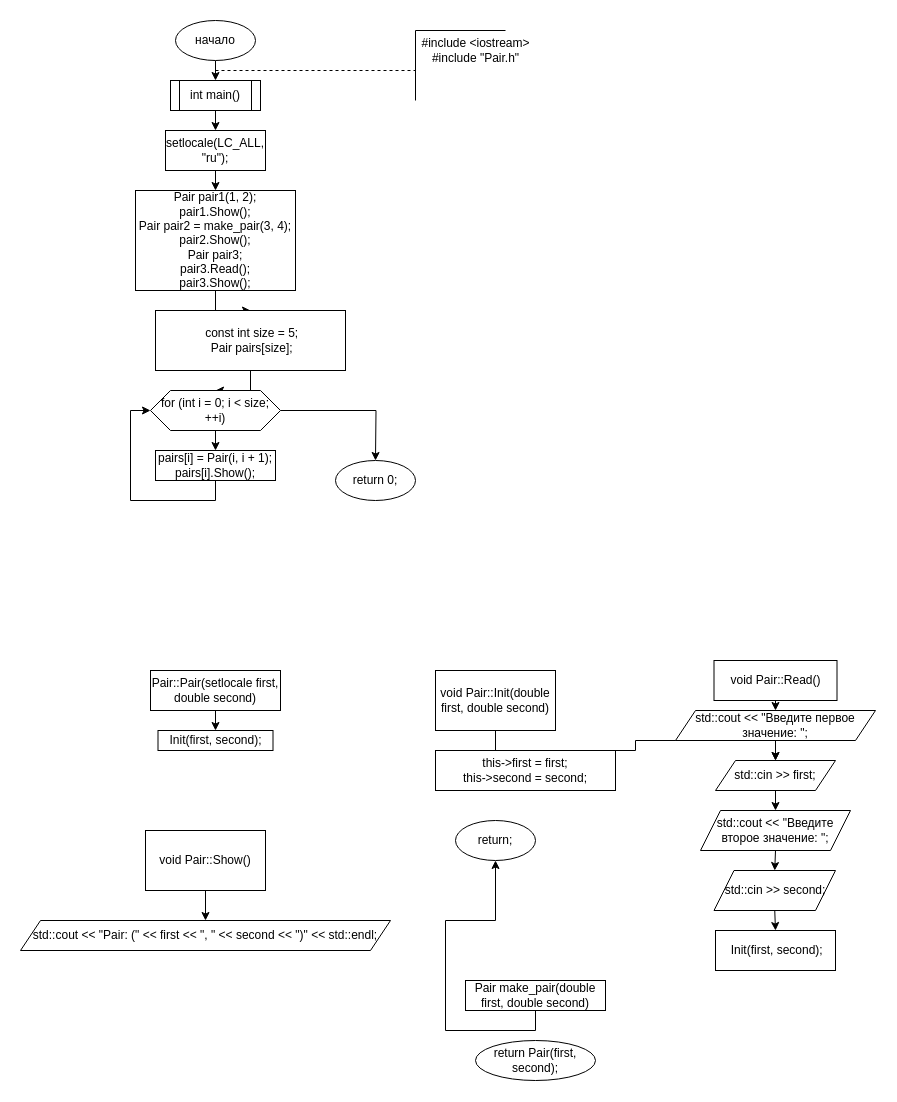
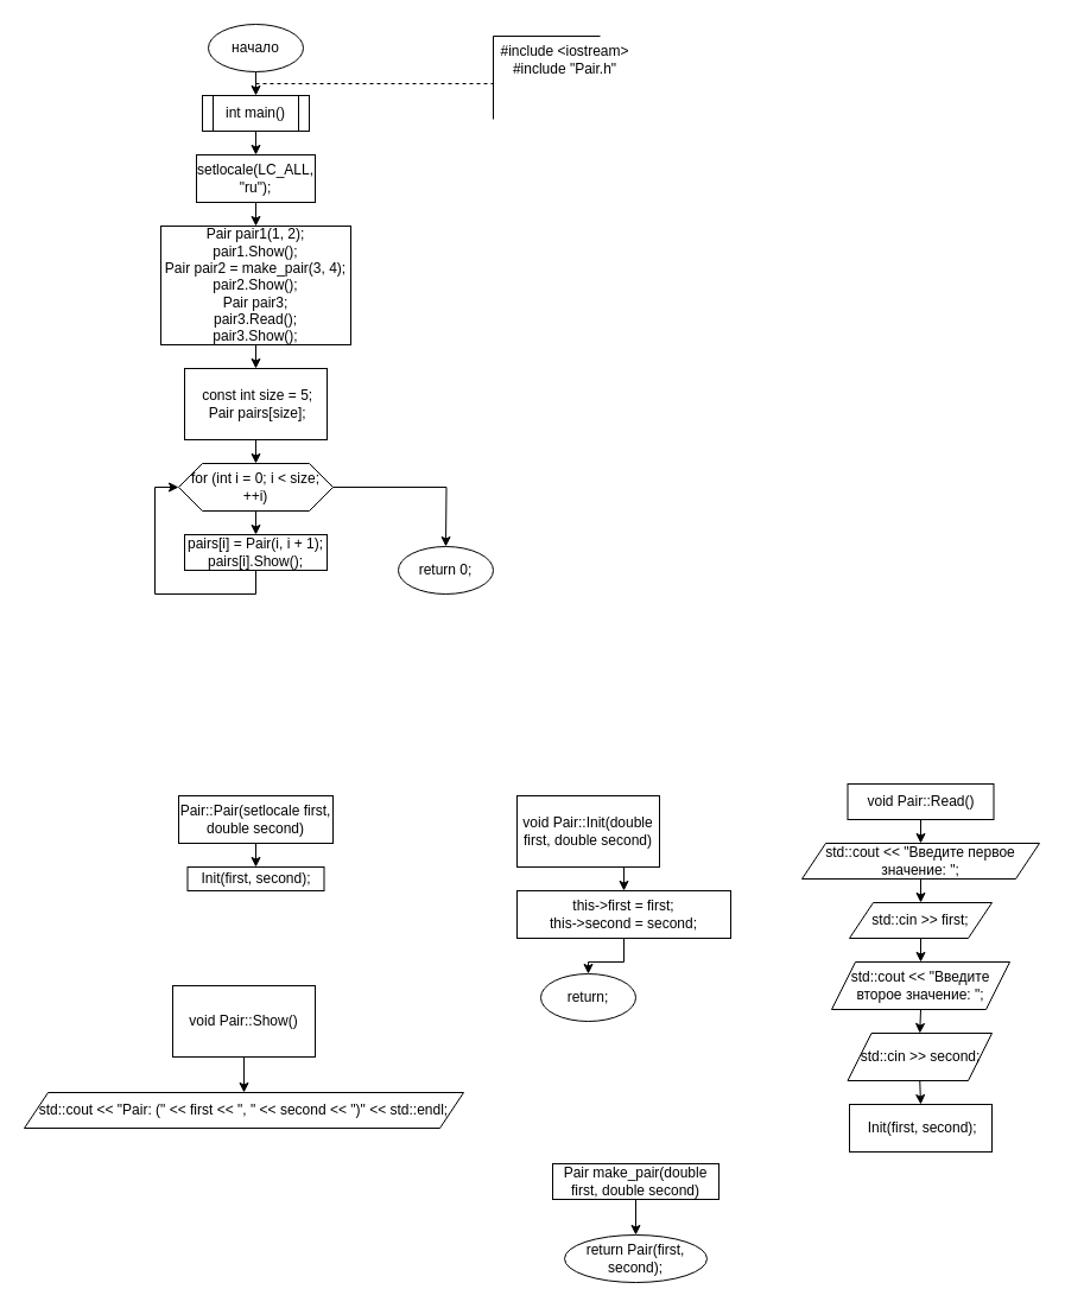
- <mxCell id="11" value="&lt;div&gt;&amp;nbsp;const int size = 5;&lt;/div&gt;&lt;div&gt;&amp;nbsp;Pair pairs[size];&lt;/div&gt;" style="whiteSpace=wrap;html=1;" vertex="1" parent="1"><mxGeometry x="155" y="310" width="190" height="60" as="geometry" /></mxCell>
+ <mxCell id="11" value="&lt;div&gt;&amp;nbsp;const int size = 5;&lt;/div&gt;&lt;div&gt;&amp;nbsp;Pair pairs[size];&lt;/div&gt;" style="whiteSpace=wrap;html=1;" vertex="1" parent="1"><mxGeometry x="155" y="310" width="120" height="60" as="geometry" /></mxCell>
- <mxCell id="31" value="void Pair::Read()" style="whiteSpace=wrap;html=1;" vertex="1" parent="1"><mxGeometry x="713.5" y="660" width="123" height="40" as="geometry" /></mxCell>
+ <mxCell id="31" value="void Pair::Read()" style="whiteSpace=wrap;html=1;" vertex="1" parent="1"><mxGeometry x="713.5" y="660" width="123" height="30" as="geometry" /></mxCell>
- <mxCell id="25" style="edgeStyle=orthogonalEdgeStyle;rounded=0;orthogonalLoop=1;jettySize=auto;html=1;exitX=0.5;exitY=1;exitDx=0;exitDy=0;" edge="1" parent="1" source="26" target="35"><mxGeometry relative="1" as="geometry" /></mxCell>
+ <mxCell id="25" style="edgeStyle=orthogonalEdgeStyle;rounded=0;orthogonalLoop=1;jettySize=auto;html=1;exitX=0.5;exitY=1;exitDx=0;exitDy=0;entryX=0.5;entryY=0;entryDx=0;entryDy=0;" edge="1" parent="1" source="26" target="28"><mxGeometry relative="1" as="geometry" /></mxCell>
+ <mxCell id="27" style="edgeStyle=orthogonalEdgeStyle;rounded=0;orthogonalLoop=1;jettySize=auto;html=1;exitX=0.5;exitY=1;exitDx=0;exitDy=0;entryX=0.5;entryY=0;entryDx=0;entryDy=0;" edge="1" parent="1" source="28" target="29"><mxGeometry relative="1" as="geometry" /></mxCell>
- <mxCell id="44" style="edgeStyle=orthogonalEdgeStyle;rounded=0;orthogonalLoop=1;jettySize=auto;html=1;exitX=0.5;exitY=1;exitDx=0;exitDy=0;" edge="1" parent="1" source="45" target="29"><mxGeometry relative="1" as="geometry" /></mxCell>
+ <mxCell id="44" style="edgeStyle=orthogonalEdgeStyle;rounded=0;orthogonalLoop=1;jettySize=auto;html=1;exitX=0.5;exitY=1;exitDx=0;exitDy=0;entryX=0.5;entryY=0;entryDx=0;entryDy=0;" edge="1" parent="1" source="45" target="46"><mxGeometry relative="1" as="geometry" /></mxCell>
